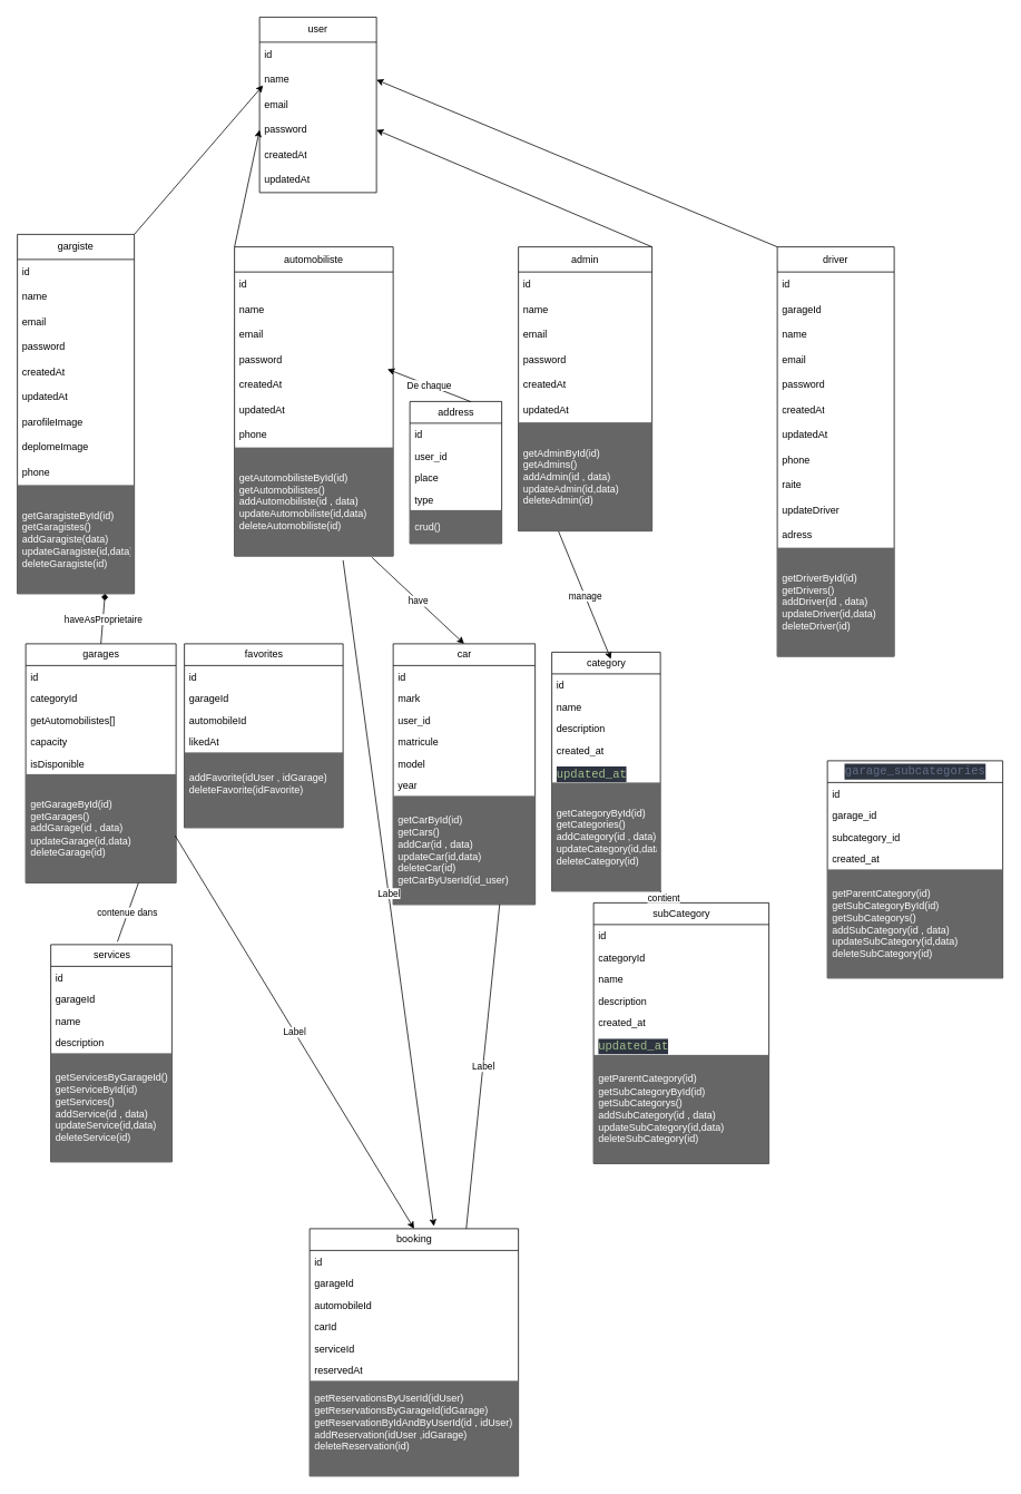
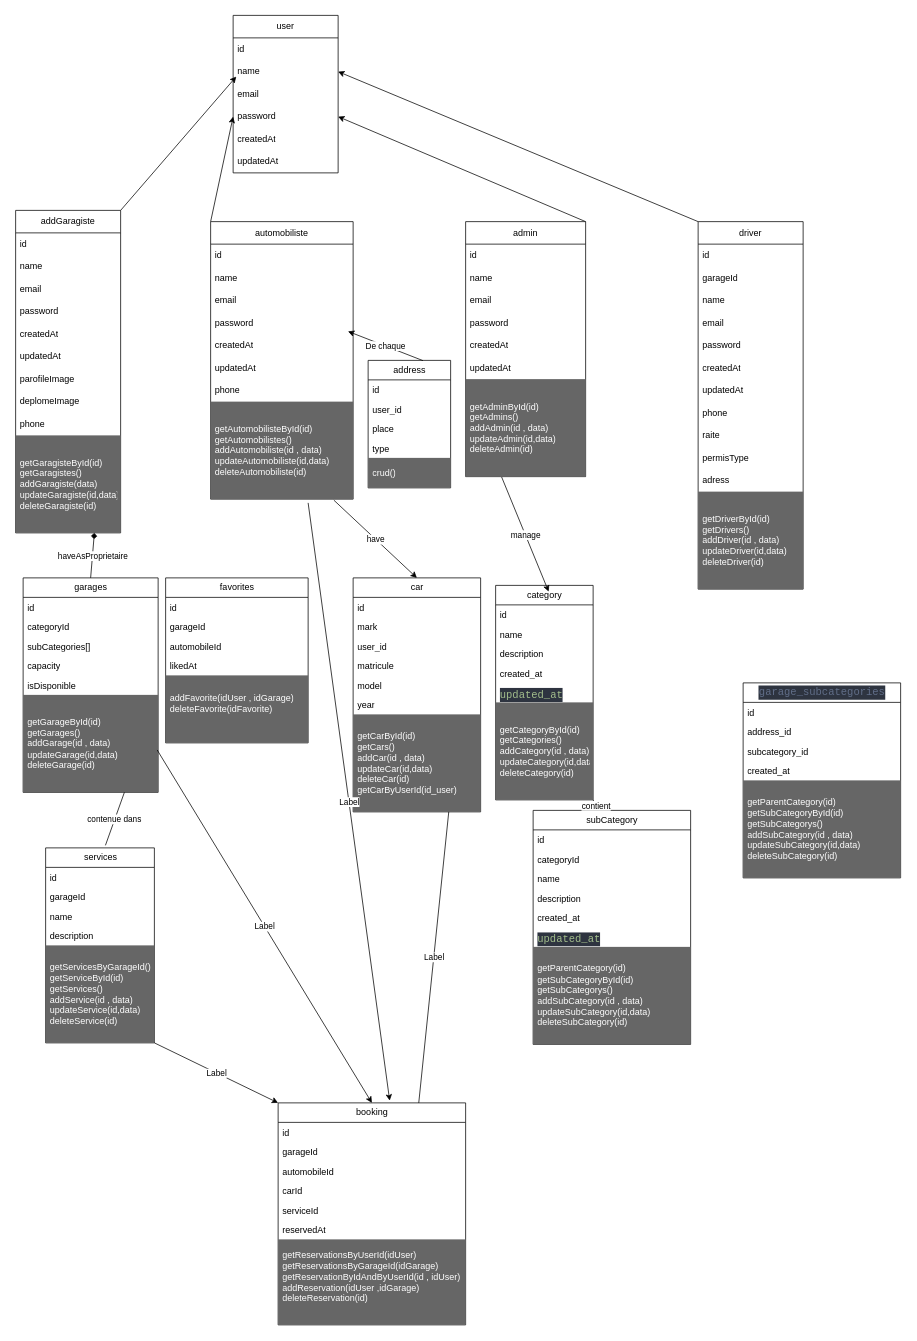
- <mxCell id="9" value="gargiste" style="swimlane;fontStyle=0;childLayout=stackLayout;horizontal=1;startSize=30;horizontalStack=0;resizeParent=1;resizeParentMax=0;resizeLast=0;collapsible=1;marginBottom=0;whiteSpace=wrap;html=1;" parent="1" vertex="1"><mxGeometry x="20" y="280" width="140" height="430" as="geometry" /></mxCell>
+ <mxCell id="9" value="addGaragiste" style="swimlane;fontStyle=0;childLayout=stackLayout;horizontal=1;startSize=30;horizontalStack=0;resizeParent=1;resizeParentMax=0;resizeLast=0;collapsible=1;marginBottom=0;whiteSpace=wrap;html=1;" parent="1" vertex="1"><mxGeometry x="20" y="280" width="140" height="430" as="geometry" /></mxCell>
- <mxCell id="50" value="updateDriver" style="text;strokeColor=none;fillColor=none;align=left;verticalAlign=middle;spacingLeft=4;spacingRight=4;overflow=hidden;points=[[0,0.5],[1,0.5]];portConstraint=eastwest;rotatable=0;whiteSpace=wrap;html=1;" parent="40" vertex="1"><mxGeometry y="300" width="140" height="30" as="geometry" /></mxCell>
+ <mxCell id="50" value="permisType" style="text;strokeColor=none;fillColor=none;align=left;verticalAlign=middle;spacingLeft=4;spacingRight=4;overflow=hidden;points=[[0,0.5],[1,0.5]];portConstraint=eastwest;rotatable=0;whiteSpace=wrap;html=1;" parent="40" vertex="1"><mxGeometry y="300" width="140" height="30" as="geometry" /></mxCell>
- <mxCell id="74" value="getAutomobilistes[]" style="text;strokeColor=none;fillColor=none;align=left;verticalAlign=top;spacingLeft=4;spacingRight=4;overflow=hidden;rotatable=0;points=[[0,0.5],[1,0.5]];portConstraint=eastwest;whiteSpace=wrap;html=1;" parent="71" vertex="1"><mxGeometry y="78" width="180" height="26" as="geometry" /></mxCell>
+ <mxCell id="74" value="subCategories[]" style="text;strokeColor=none;fillColor=none;align=left;verticalAlign=top;spacingLeft=4;spacingRight=4;overflow=hidden;rotatable=0;points=[[0,0.5],[1,0.5]];portConstraint=eastwest;whiteSpace=wrap;html=1;" parent="71" vertex="1"><mxGeometry y="78" width="180" height="26" as="geometry" /></mxCell>
- <mxCell id="132" value="garage_id" style="text;strokeColor=none;fillColor=none;align=left;verticalAlign=top;spacingLeft=4;spacingRight=4;overflow=hidden;rotatable=0;points=[[0,0.5],[1,0.5]];portConstraint=eastwest;whiteSpace=wrap;html=1;" vertex="1" parent="130"><mxGeometry y="52" width="210" height="26" as="geometry" /></mxCell>
+ <mxCell id="132" value="address_id" style="text;strokeColor=none;fillColor=none;align=left;verticalAlign=top;spacingLeft=4;spacingRight=4;overflow=hidden;rotatable=0;points=[[0,0.5],[1,0.5]];portConstraint=eastwest;whiteSpace=wrap;html=1;" vertex="1" parent="130"><mxGeometry y="52" width="210" height="26" as="geometry" /></mxCell>
+ <mxCell id="118" value="" style="endArrow=classic;html=1;exitX=1;exitY=1;exitDx=0;exitDy=0;entryX=0;entryY=0;entryDx=0;entryDy=0;" parent="1" source="78" target="106" edge="1"><mxGeometry relative="1" as="geometry"><mxPoint x="190" y="1450" as="sourcePoint" /><mxPoint x="290" y="1450" as="targetPoint" /></mxGeometry></mxCell>
+ <mxCell id="119" value="Label" style="edgeLabel;resizable=0;html=1;;align=center;verticalAlign=middle;" parent="118" connectable="0" vertex="1"><mxGeometry relative="1" as="geometry" /></mxCell>
